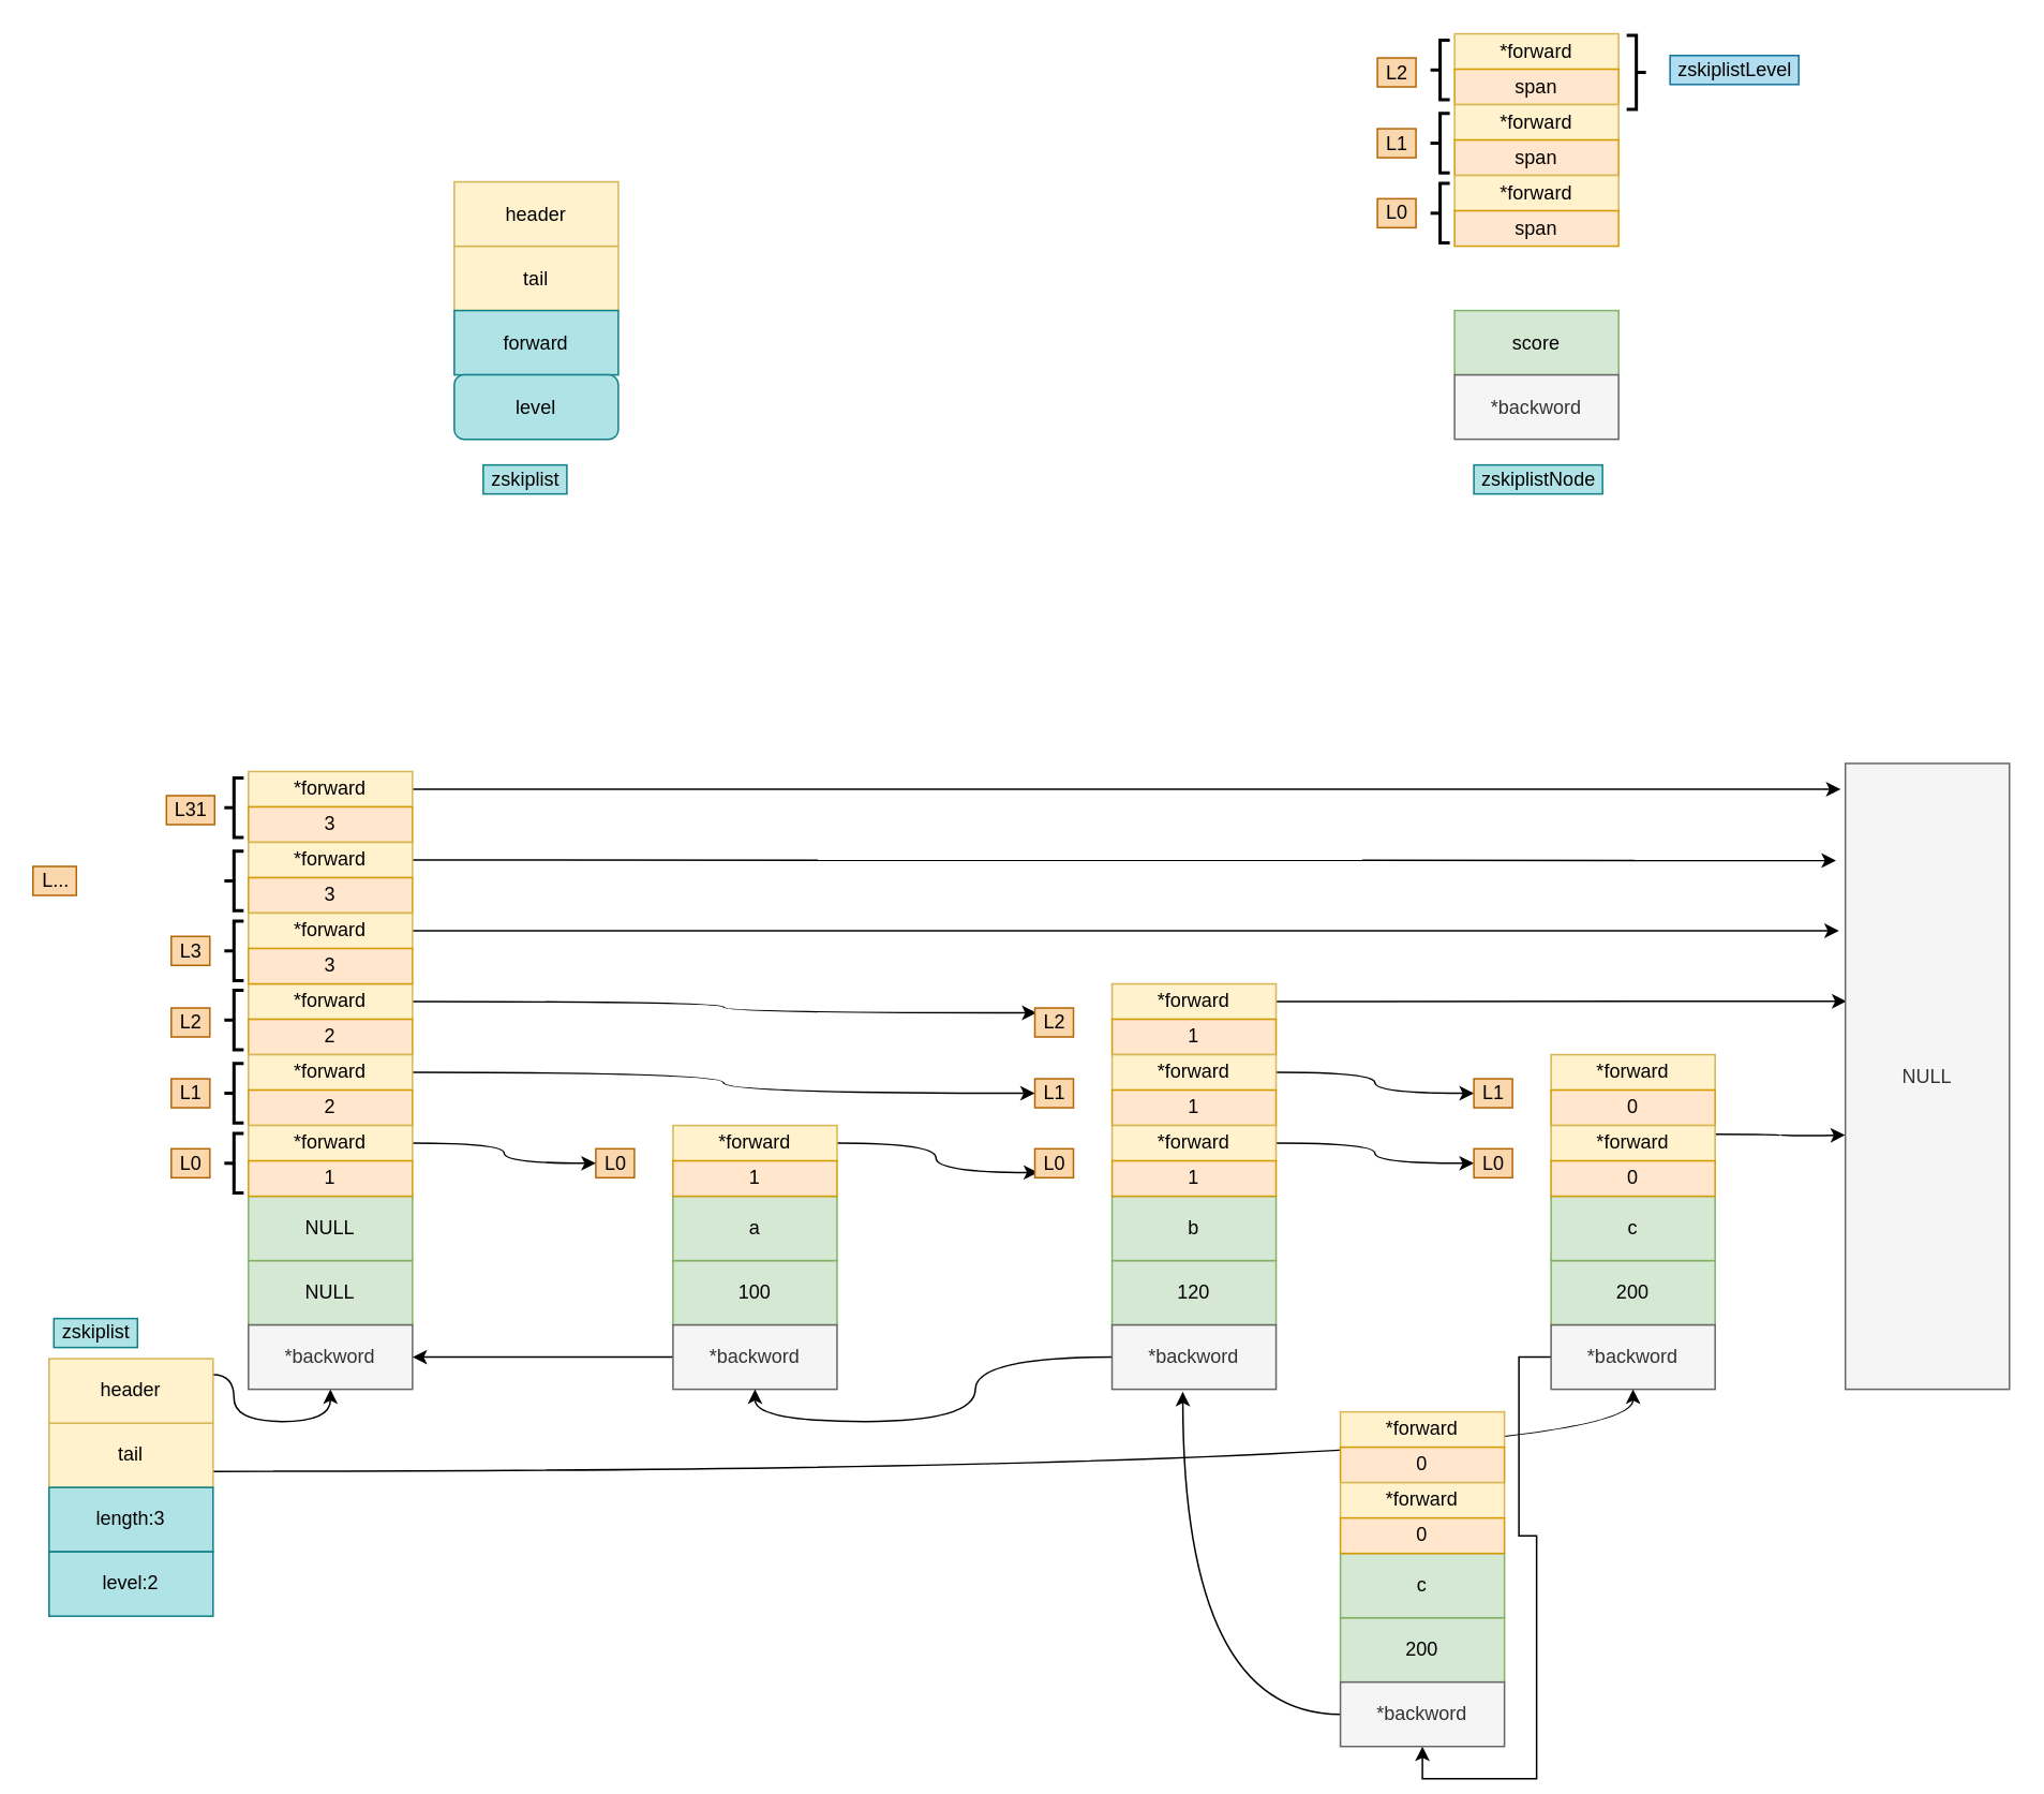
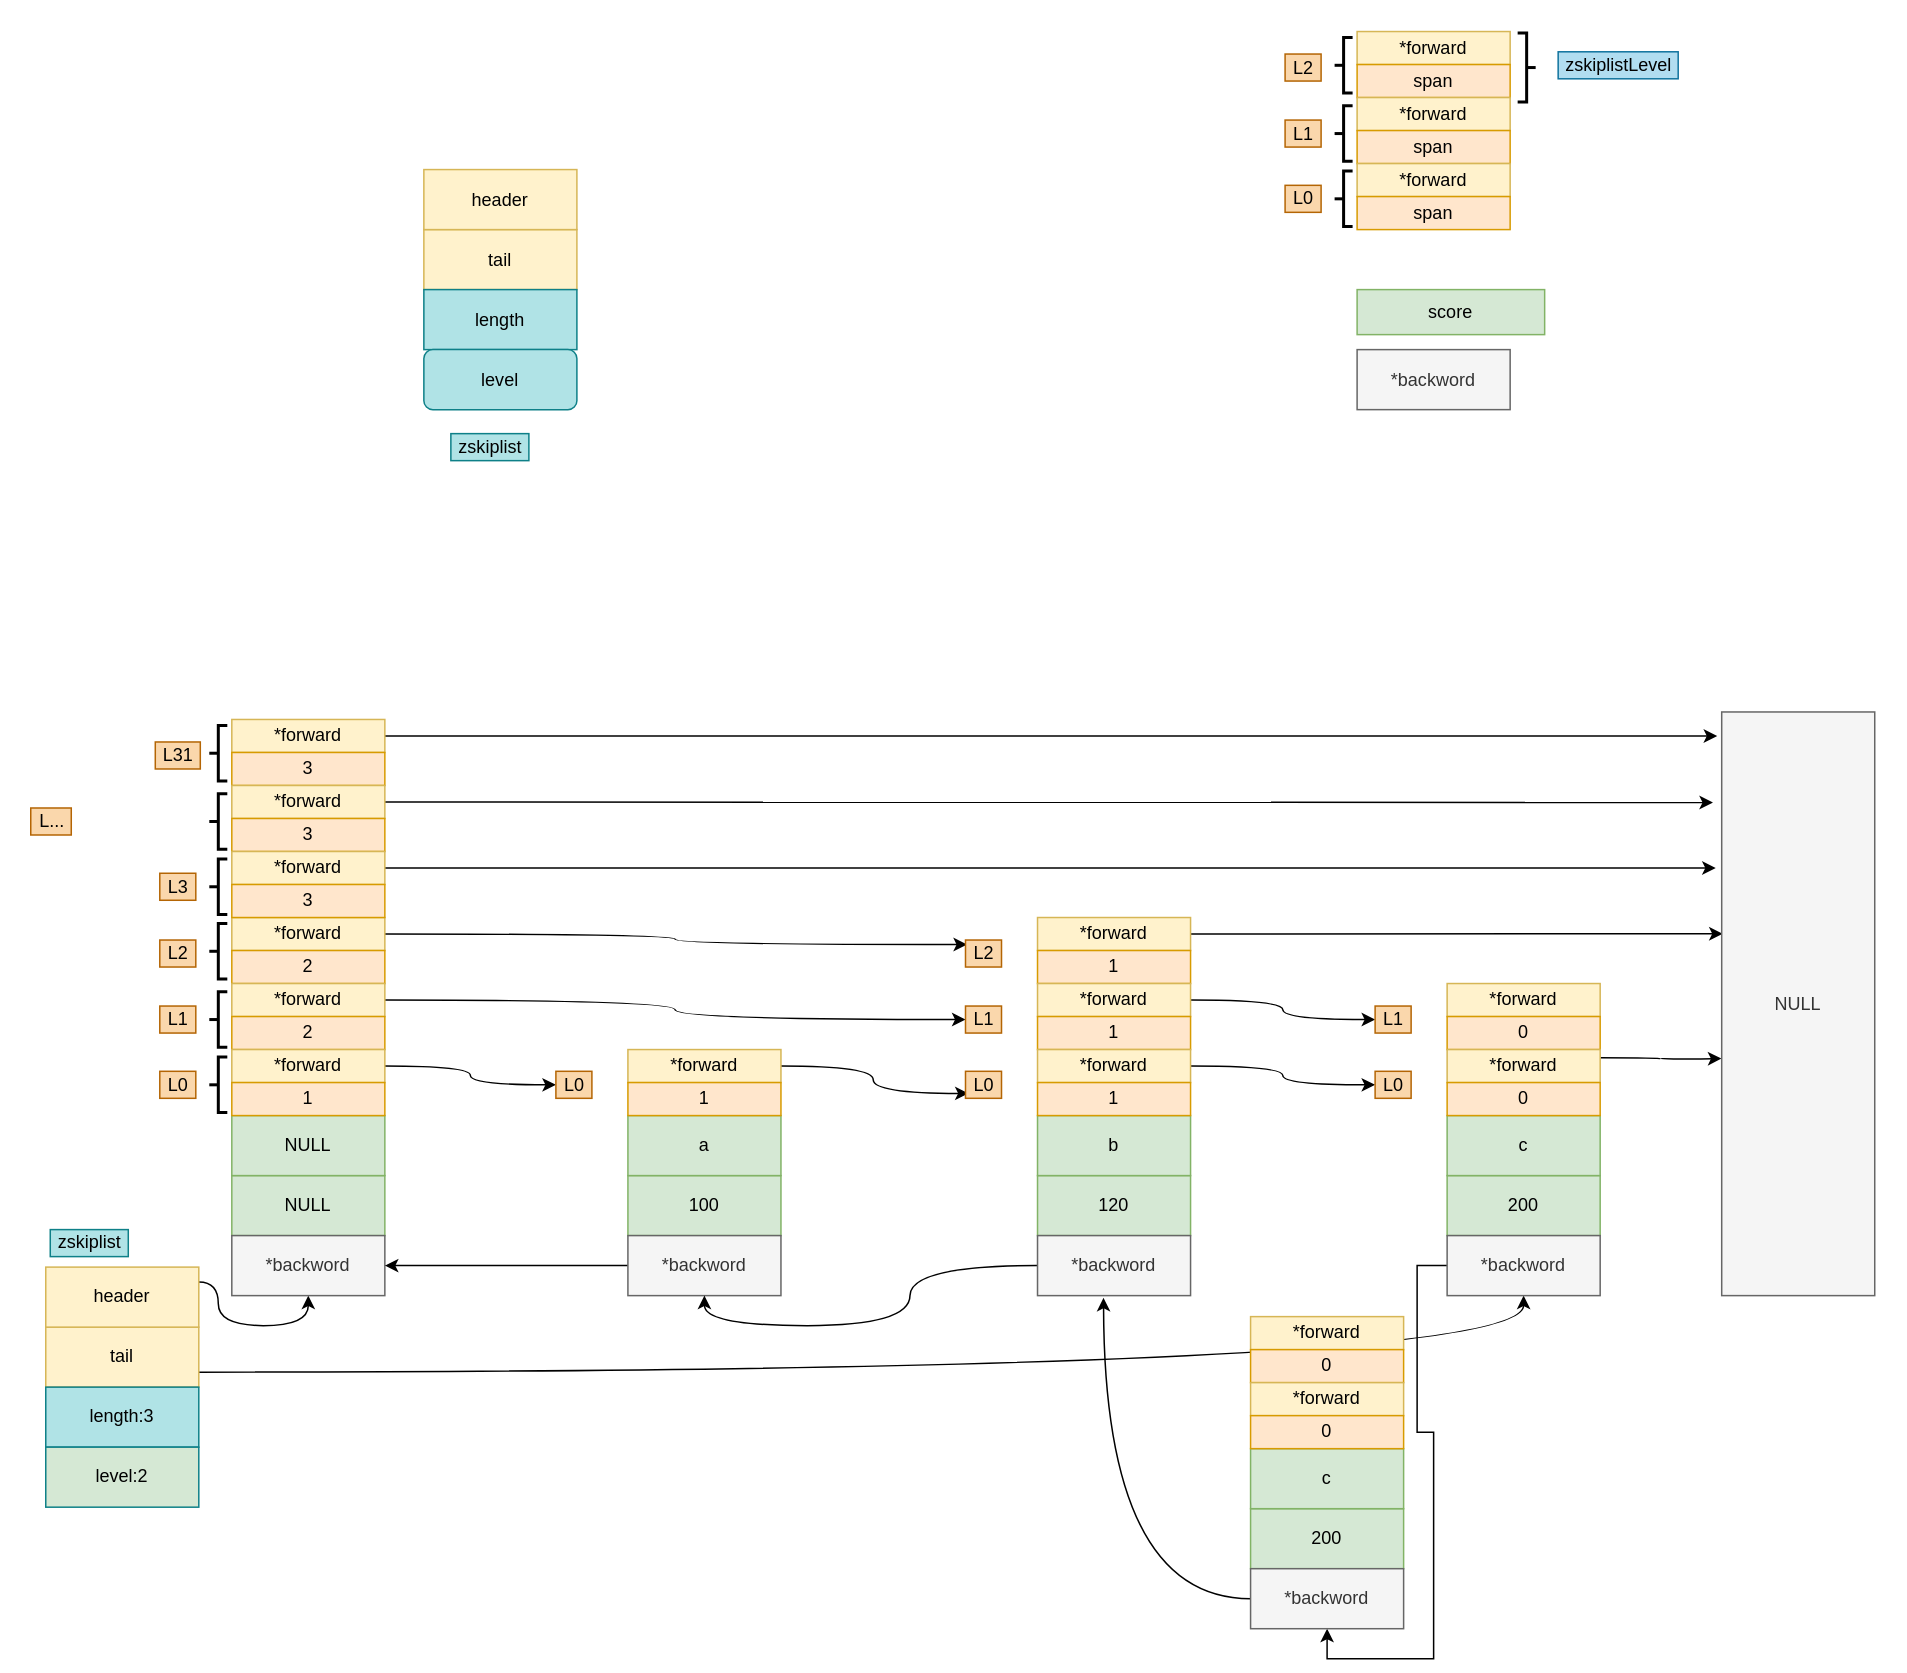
- <mxCell id="3" value="forward" style="rounded=0;whiteSpace=wrap;html=1;fillColor=#b0e3e6;strokeColor=#0e8088;" parent="1" vertex="1"><mxGeometry x="282" y="192.5" width="102" height="40" as="geometry" /></mxCell>
+ <mxCell id="3" value="length" style="rounded=0;whiteSpace=wrap;html=1;fillColor=#b0e3e6;strokeColor=#0e8088;" parent="1" vertex="1"><mxGeometry x="282" y="192.5" width="102" height="40" as="geometry" /></mxCell>
- <mxCell id="7" value="score" style="rounded=0;whiteSpace=wrap;html=1;fillColor=#d5e8d4;strokeColor=#82b366;" parent="1" vertex="1"><mxGeometry x="904" y="192.5" width="102" height="40" as="geometry" /></mxCell>
+ <mxCell id="7" value="score" style="rounded=0;whiteSpace=wrap;html=1;fillColor=#d5e8d4;strokeColor=#82b366;" parent="1" vertex="1"><mxGeometry x="904" y="192.5" width="125" height="30" as="geometry" /></mxCell>
- <mxCell id="23" value="zskiplistNode" style="text;html=1;align=center;verticalAlign=middle;resizable=0;points=[];autosize=1;fillColor=#b0e3e6;strokeColor=#0e8088;" parent="1" vertex="1"><mxGeometry x="916" y="288.5" width="80" height="18" as="geometry" /></mxCell>
- <mxCell id="27" value="level:2" style="rounded=0;whiteSpace=wrap;html=1;fillColor=#b0e3e6;strokeColor=#0e8088;" parent="1" vertex="1"><mxGeometry x="30" y="964" width="102" height="40" as="geometry" /></mxCell>
+ <mxCell id="27" value="level:2" style="rounded=0;whiteSpace=wrap;html=1;fillColor=#d5e8d4;strokeColor=#0e8088;" parent="1" vertex="1"><mxGeometry x="30" y="964" width="102" height="40" as="geometry" /></mxCell>
